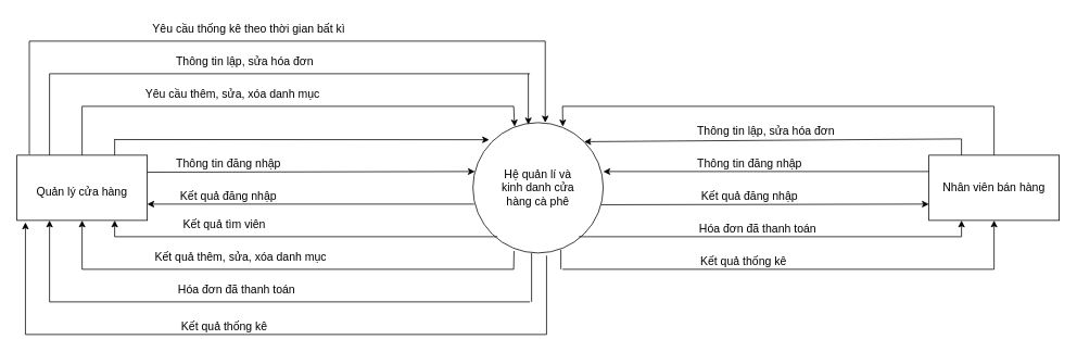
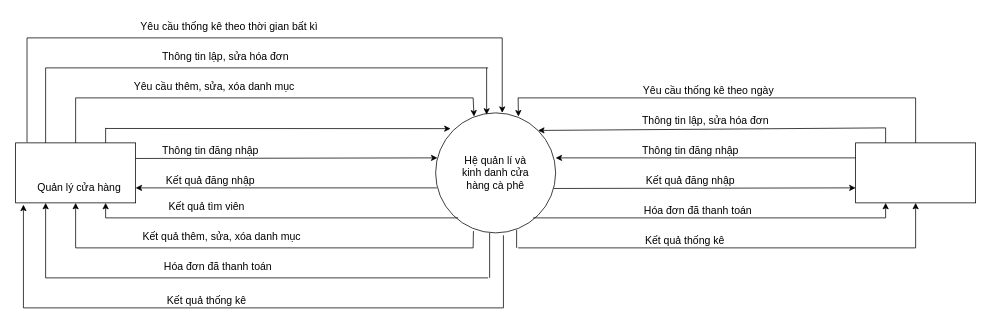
+ <mxCell id="21" value="Yêu cầu thống kê theo ngày" style="text;html=1;strokeColor=none;fillColor=none;align=center;verticalAlign=middle;whiteSpace=wrap;rounded=0;fontSize=14;" parent="1" vertex="1"><mxGeometry x="845" y="110" width="197.5" height="20" as="geometry" /></mxCell>
- <mxCell id="7" value="Nhân viên bán hàng" style="text;html=1;strokeColor=none;fillColor=none;align=center;verticalAlign=middle;whiteSpace=wrap;rounded=0;fontSize=14;" parent="1" vertex="1"><mxGeometry x="1150" y="215" width="140" height="30" as="geometry" /></mxCell>
- <mxCell id="5" value="Quản lý cửa hàng" style="text;html=1;strokeColor=none;fillColor=none;align=center;verticalAlign=middle;whiteSpace=wrap;rounded=0;fontSize=14;" parent="1" vertex="1"><mxGeometry x="40" y="220" width="120" height="30" as="geometry" /></mxCell>
+ <mxCell id="5" value="Quản lý cửa hàng" style="text;html=1;strokeColor=none;fillColor=none;align=center;verticalAlign=middle;whiteSpace=wrap;rounded=0;fontSize=14;" parent="1" vertex="1"><mxGeometry x="45" y="235" width="120" height="30" as="geometry" /></mxCell>
